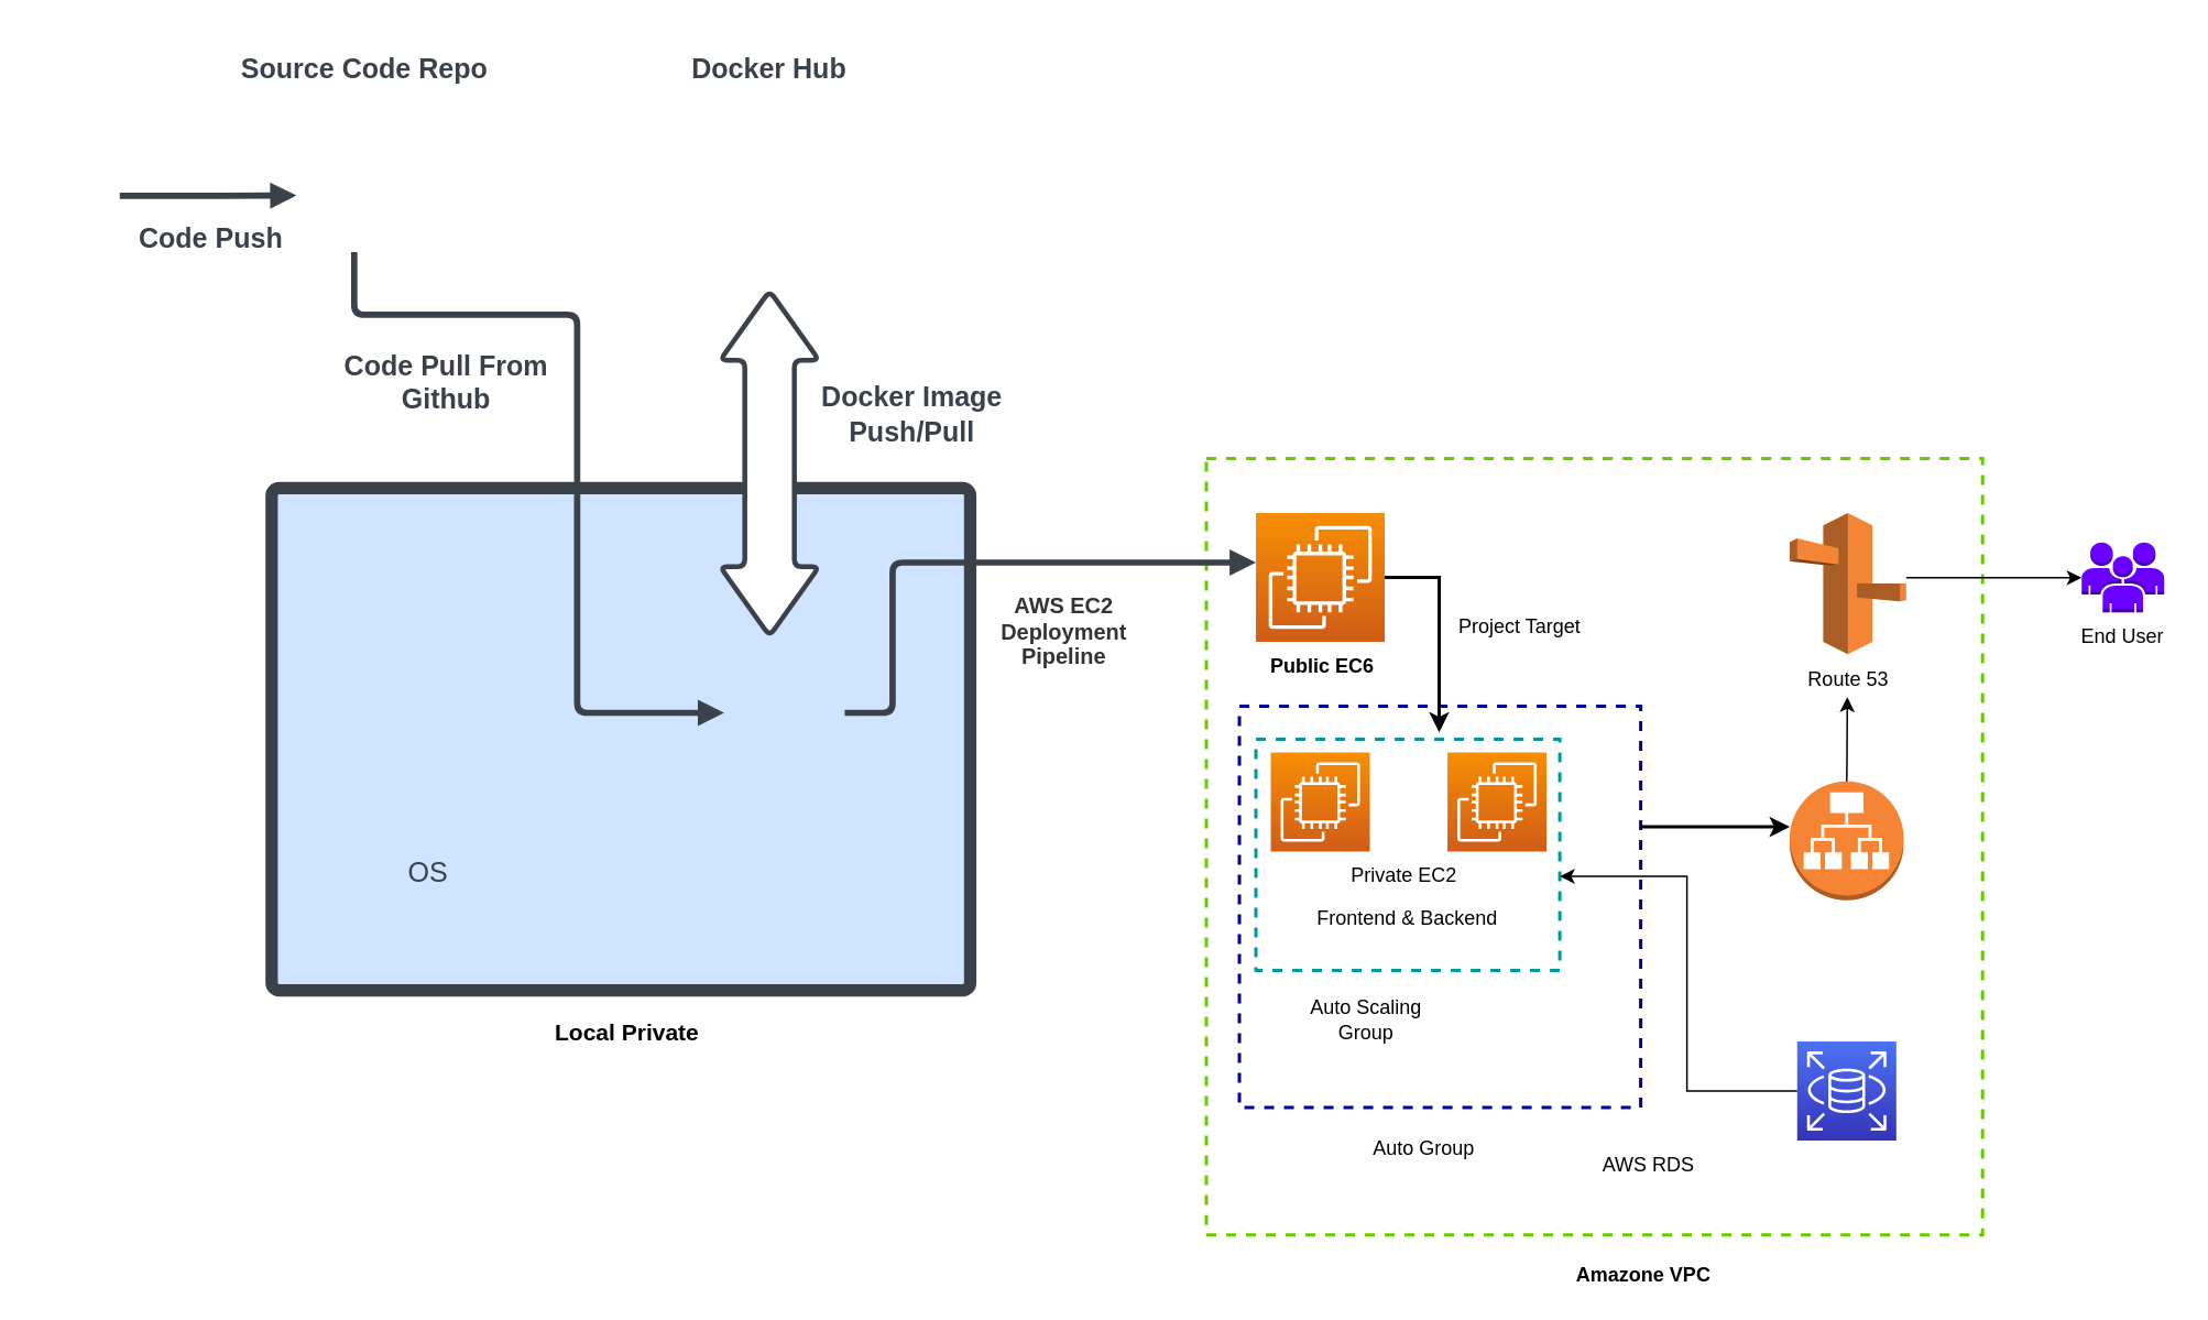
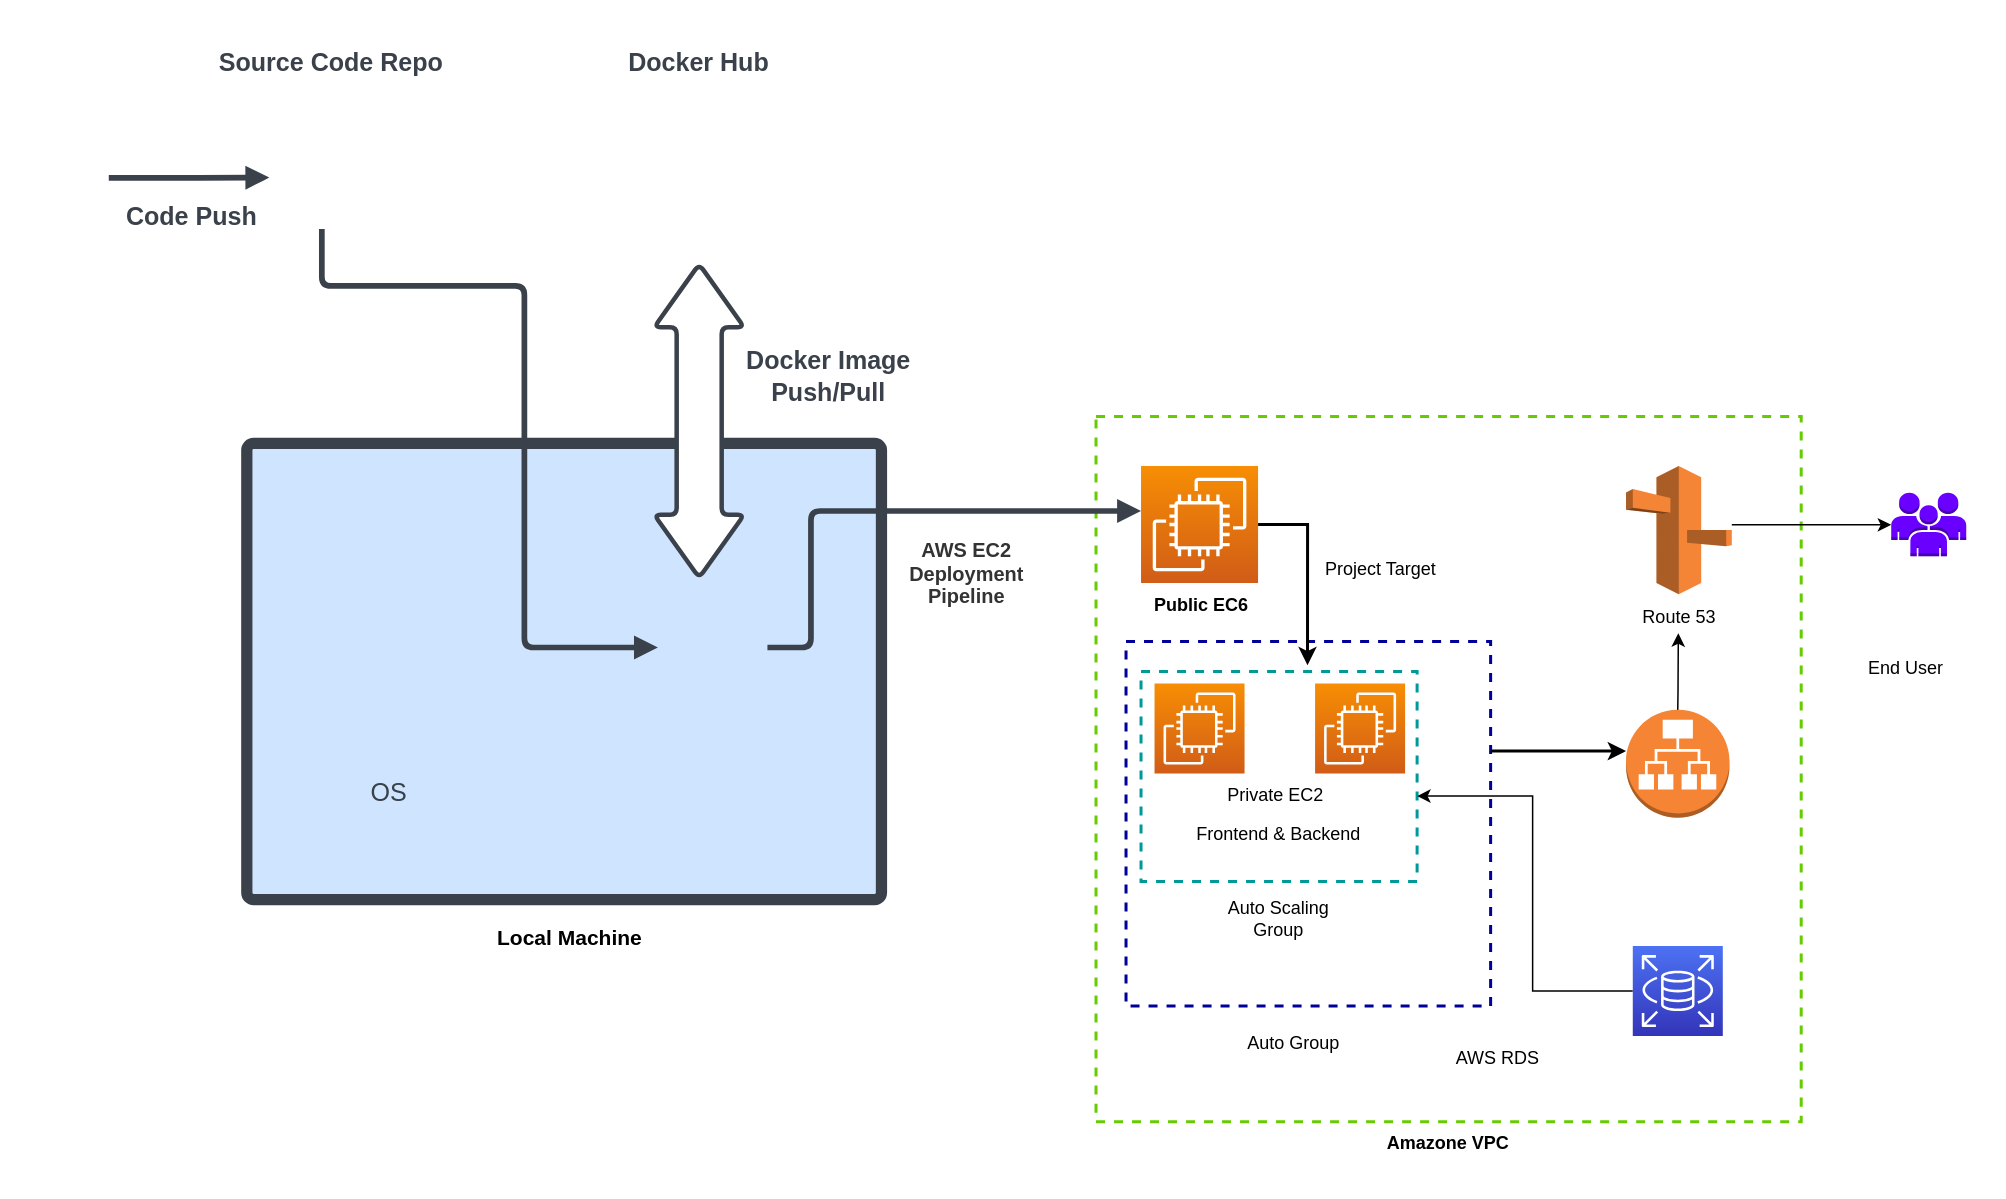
- <mxCell id="18" value="Code Pull From Github" style="html=1;overflow=block;blockSpacing=1;whiteSpace=wrap;fontSize=16.7;fontColor=#3a414a;fontStyle=1;spacing=3.8;strokeOpacity=0;fillOpacity=0;rounded=1;absoluteArcSize=1;arcSize=9;fillColor=#ffffff;strokeWidth=0.8;lucidId=_p-.m4A0VA30;" vertex="1" parent="1"><mxGeometry x="201" y="208" width="138" height="43" as="geometry" /></mxCell>
- <mxCell id="45" value="End User" style="text;html=1;strokeColor=none;fillColor=none;align=center;verticalAlign=middle;whiteSpace=wrap;rounded=0;" vertex="1" parent="1"><mxGeometry x="1255" y="370.13" width="60" height="30" as="geometry" /></mxCell>
+ <mxCell id="45" value="End User" style="text;html=1;strokeColor=none;fillColor=none;align=center;verticalAlign=middle;whiteSpace=wrap;rounded=0;" vertex="1" parent="1"><mxGeometry x="1240" y="430.13" width="60" height="30" as="geometry" /></mxCell>
- <mxCell id="44" value="Auto Scaling Group" style="text;html=1;strokeColor=none;fillColor=none;align=center;verticalAlign=middle;whiteSpace=wrap;rounded=0;" vertex="1" parent="1"><mxGeometry x="775" y="602" width="104" height="30" as="geometry" /></mxCell>
+ <mxCell id="44" value="Auto Scaling Group" style="text;html=1;strokeColor=none;fillColor=none;align=center;verticalAlign=middle;whiteSpace=wrap;rounded=0;" vertex="1" parent="1"><mxGeometry x="800" y="597" width="104" height="30" as="geometry" /></mxCell>
- <mxCell id="46" value="&lt;b&gt;&lt;font style=&quot;font-size: 14px;&quot;&gt;Local Private&lt;/font&gt;&lt;/b&gt;" style="text;html=1;strokeColor=none;fillColor=none;align=center;verticalAlign=middle;whiteSpace=wrap;rounded=0;" vertex="1" parent="1"><mxGeometry x="320" y="610" width="118.5" height="30" as="geometry" /></mxCell>
+ <mxCell id="46" value="&lt;b&gt;&lt;font style=&quot;font-size: 14px;&quot;&gt;Local Machine&lt;/font&gt;&lt;/b&gt;" style="text;html=1;strokeColor=none;fillColor=none;align=center;verticalAlign=middle;whiteSpace=wrap;rounded=0;" vertex="1" parent="1"><mxGeometry x="320" y="610" width="118.5" height="30" as="geometry" /></mxCell>
- <mxCell id="23" value="&lt;b&gt;Amazone VPC&lt;/b&gt;" style="text;html=1;strokeColor=none;fillColor=none;align=center;verticalAlign=middle;whiteSpace=wrap;rounded=0;" vertex="1" parent="1"><mxGeometry x="940" y="757" width="110" height="30" as="geometry" /></mxCell>
+ <mxCell id="23" value="&lt;b&gt;Amazone VPC&lt;/b&gt;" style="text;html=1;strokeColor=none;fillColor=none;align=center;verticalAlign=middle;whiteSpace=wrap;rounded=0;" vertex="1" parent="1"><mxGeometry x="910" y="747" width="110" height="30" as="geometry" /></mxCell>
